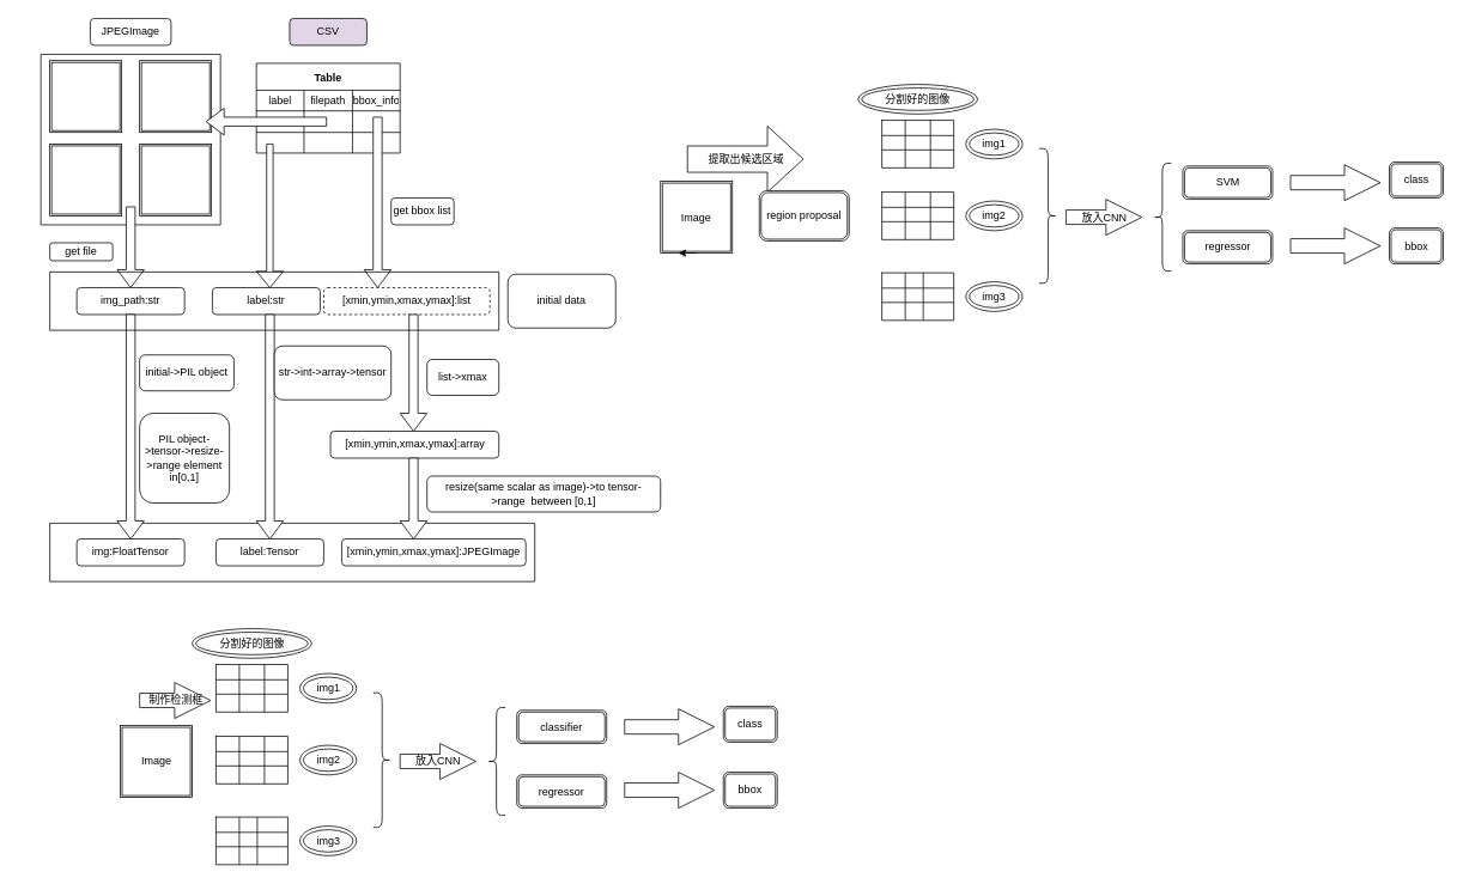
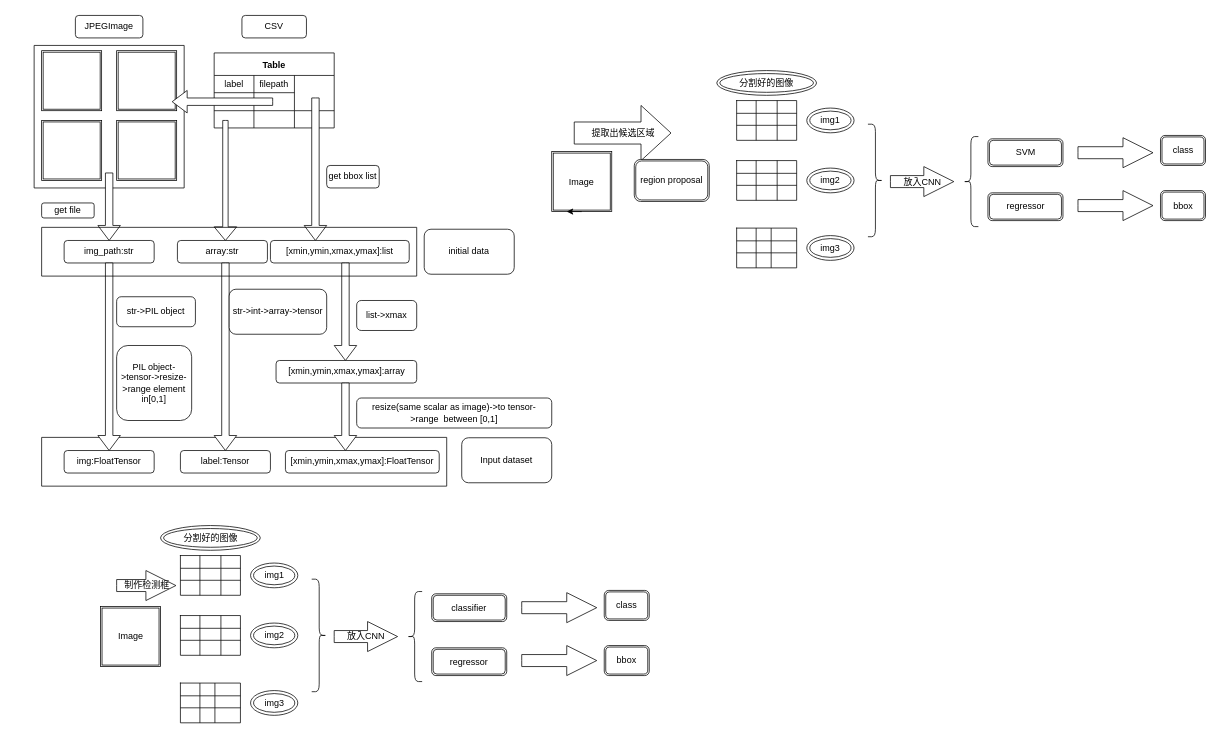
- <mxCell id="21" value="CSV" style="rounded=1;whiteSpace=wrap;html=1;fillColor=#e1d5e7;" parent="1" vertex="1"><mxGeometry x="322" y="20" width="86" height="30" as="geometry" /></mxCell>
+ <mxCell id="21" value="CSV" style="rounded=1;whiteSpace=wrap;html=1;" parent="1" vertex="1"><mxGeometry x="322" y="20" width="86" height="30" as="geometry" /></mxCell>
- <mxCell id="6" value="bbox_info" style="shape=partialRectangle;html=1;whiteSpace=wrap;connectable=0;fillColor=none;top=0;left=0;bottom=0;right=0;overflow=hidden;pointerEvents=1;" parent="3" vertex="1"><mxGeometry x="107" width="53" height="23" as="geometry"><mxRectangle width="53" height="23" as="alternateBounds" /></mxGeometry></mxCell>
- <mxCell id="30" value="label:str" style="rounded=1;whiteSpace=wrap;html=1;shadow=0;dashed=0;fontFamily=Helvetica;fontSize=12;fontColor=default;strokeColor=default;fillColor=default;" parent="1" vertex="1"><mxGeometry x="236" y="320" width="120" height="30" as="geometry" /></mxCell>
+ <mxCell id="30" value="array:str" style="rounded=1;whiteSpace=wrap;html=1;shadow=0;dashed=0;fontFamily=Helvetica;fontSize=12;fontColor=default;strokeColor=default;fillColor=default;" parent="1" vertex="1"><mxGeometry x="236" y="320" width="120" height="30" as="geometry" /></mxCell>
- <mxCell id="27" value="[xmin,ymin,xmax,ymax]:list" style="rounded=1;whiteSpace=wrap;html=1;shadow=0;dashed=1;fontFamily=Helvetica;fontSize=12;fontColor=default;strokeColor=default;fillColor=default;" parent="1" vertex="1"><mxGeometry x="360" y="320" width="185" height="30" as="geometry" /></mxCell>
+ <mxCell id="27" value="[xmin,ymin,xmax,ymax]:list" style="rounded=1;whiteSpace=wrap;html=1;shadow=0;dashed=0;fontFamily=Helvetica;fontSize=12;fontColor=default;strokeColor=default;fillColor=default;" parent="1" vertex="1"><mxGeometry x="360" y="320" width="185" height="30" as="geometry" /></mxCell>
- <mxCell id="40" value="initial-&amp;gt;PIL object" style="rounded=1;whiteSpace=wrap;html=1;shadow=0;dashed=0;fontFamily=Helvetica;fontSize=12;fontColor=default;strokeColor=default;fillColor=default;" parent="1" vertex="1"><mxGeometry x="155" y="395" width="105" height="40" as="geometry" /></mxCell>
+ <mxCell id="40" value="str-&amp;gt;PIL object" style="rounded=1;whiteSpace=wrap;html=1;shadow=0;dashed=0;fontFamily=Helvetica;fontSize=12;fontColor=default;strokeColor=default;fillColor=default;" parent="1" vertex="1"><mxGeometry x="155" y="395" width="105" height="40" as="geometry" /></mxCell>
+ <mxCell id="47" value="Input dataset" style="rounded=1;whiteSpace=wrap;html=1;shadow=0;dashed=0;fontFamily=Helvetica;fontSize=12;fontColor=default;strokeColor=default;fillColor=default;" parent="1" vertex="1"><mxGeometry x="615" y="583" width="120" height="60" as="geometry" /></mxCell>
- <mxCell id="45" value="[xmin,ymin,xmax,ymax]:JPEGImage" style="rounded=1;whiteSpace=wrap;html=1;shadow=0;dashed=0;fontFamily=Helvetica;fontSize=12;fontColor=default;strokeColor=default;fillColor=default;" parent="1" vertex="1"><mxGeometry x="380" y="600" width="205" height="30" as="geometry" /></mxCell>
+ <mxCell id="45" value="[xmin,ymin,xmax,ymax]:FloatTensor" style="rounded=1;whiteSpace=wrap;html=1;shadow=0;dashed=0;fontFamily=Helvetica;fontSize=12;fontColor=default;strokeColor=default;fillColor=default;" parent="1" vertex="1"><mxGeometry x="380" y="600" width="205" height="30" as="geometry" /></mxCell>
